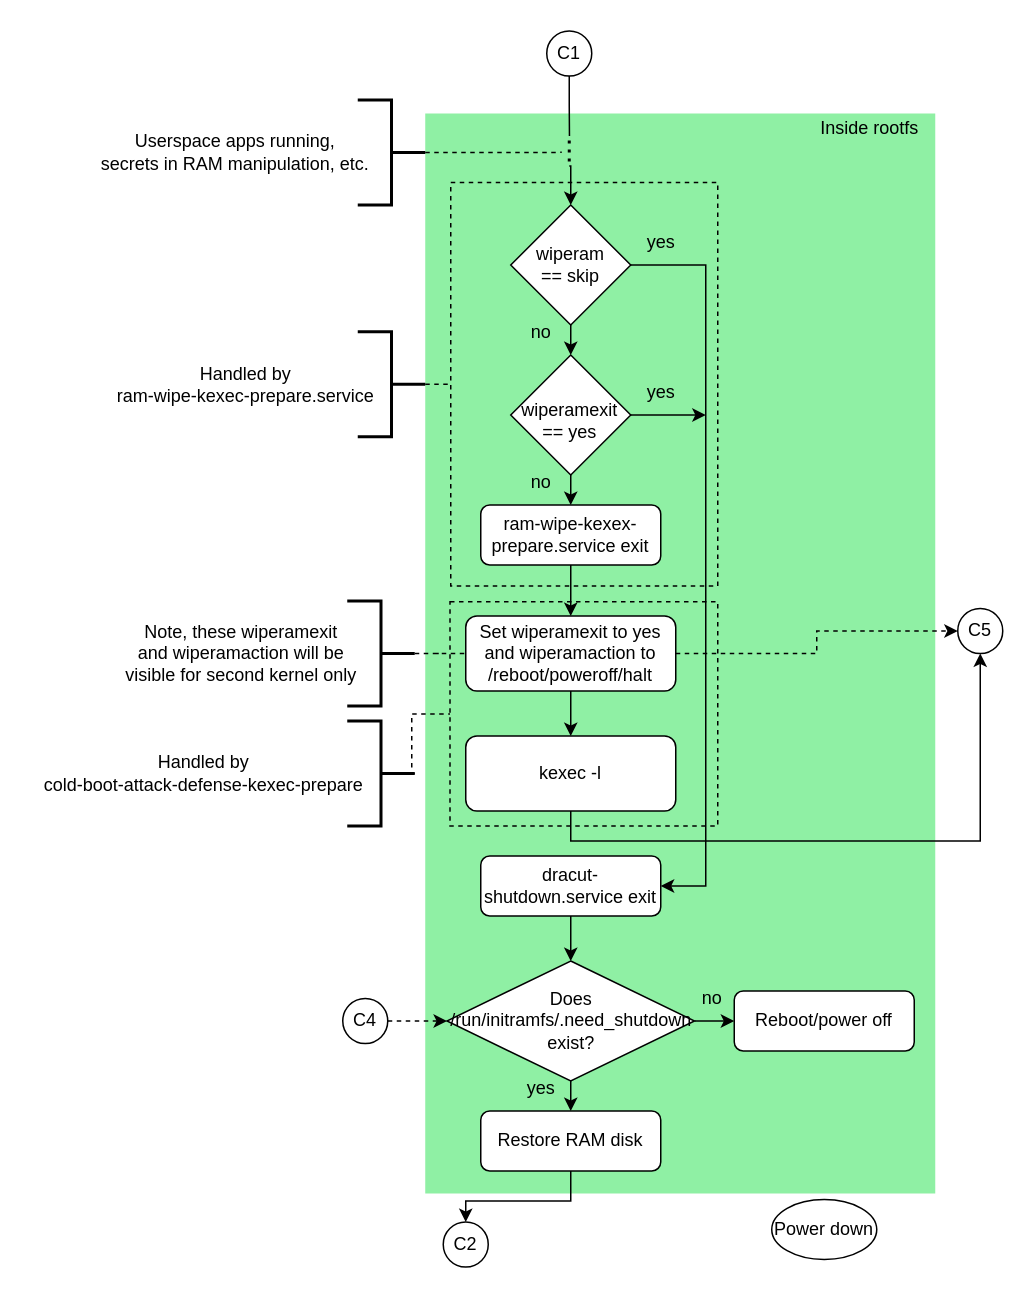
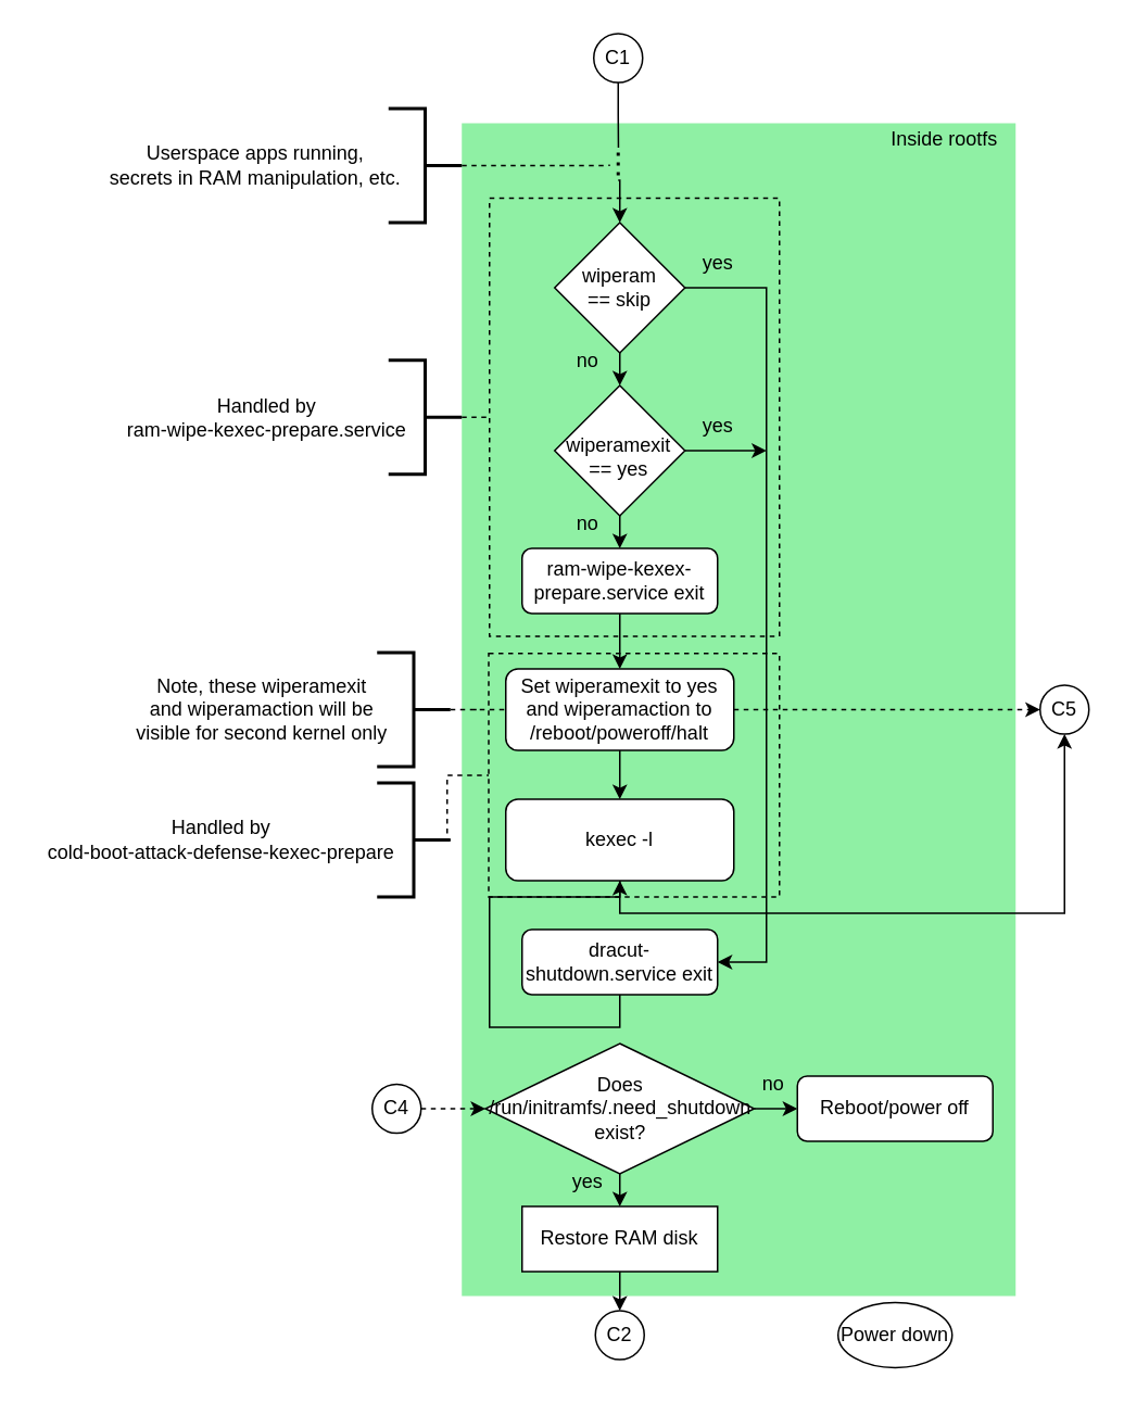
- <mxCell id="53" value="C5" style="ellipse;whiteSpace=wrap;html=1;aspect=fixed;" vertex="1" parent="1"><mxGeometry x="638" y="405" width="30" height="30" as="geometry" /></mxCell>
+ <mxCell id="53" value="C5" style="ellipse;whiteSpace=wrap;html=1;aspect=fixed;" vertex="1" parent="1"><mxGeometry x="638" y="420" width="30" height="30" as="geometry" /></mxCell>
- <mxCell id="10" style="edgeStyle=orthogonalEdgeStyle;rounded=0;orthogonalLoop=1;jettySize=auto;html=1;exitX=0.5;exitY=1;exitDx=0;exitDy=0;entryX=0.5;entryY=0;entryDx=0;entryDy=0;" edge="1" parent="1" source="11" target="34"><mxGeometry relative="1" as="geometry"><mxPoint x="379" y="660" as="targetPoint" /></mxGeometry></mxCell>
+ <mxCell id="10" style="edgeStyle=orthogonalEdgeStyle;rounded=0;orthogonalLoop=1;jettySize=auto;html=1;exitX=0.5;exitY=1;exitDx=0;exitDy=0;" edge="1" parent="1" source="11" target="28"><mxGeometry relative="1" as="geometry"><mxPoint x="379" y="660" as="targetPoint" /></mxGeometry></mxCell>
- <mxCell id="30" value="Restore RAM disk" style="rounded=1;whiteSpace=wrap;html=1;fontSize=12;glass=0;strokeWidth=1;shadow=0;" vertex="1" parent="1"><mxGeometry x="320" y="740" width="120" height="40" as="geometry" /></mxCell>
+ <mxCell id="30" value="Restore RAM disk" style="whiteSpace=wrap;html=1;fontSize=12;glass=0;strokeWidth=1;shadow=0;rounded=0;" vertex="1" parent="1"><mxGeometry x="320" y="740" width="120" height="40" as="geometry" /></mxCell>
- <mxCell id="40" value="C2" style="ellipse;whiteSpace=wrap;html=1;aspect=fixed;" vertex="1" parent="1"><mxGeometry x="295" y="814" width="30" height="30" as="geometry" /></mxCell>
+ <mxCell id="40" value="C2" style="ellipse;whiteSpace=wrap;html=1;aspect=fixed;" vertex="1" parent="1"><mxGeometry x="365" y="804" width="30" height="30" as="geometry" /></mxCell>
